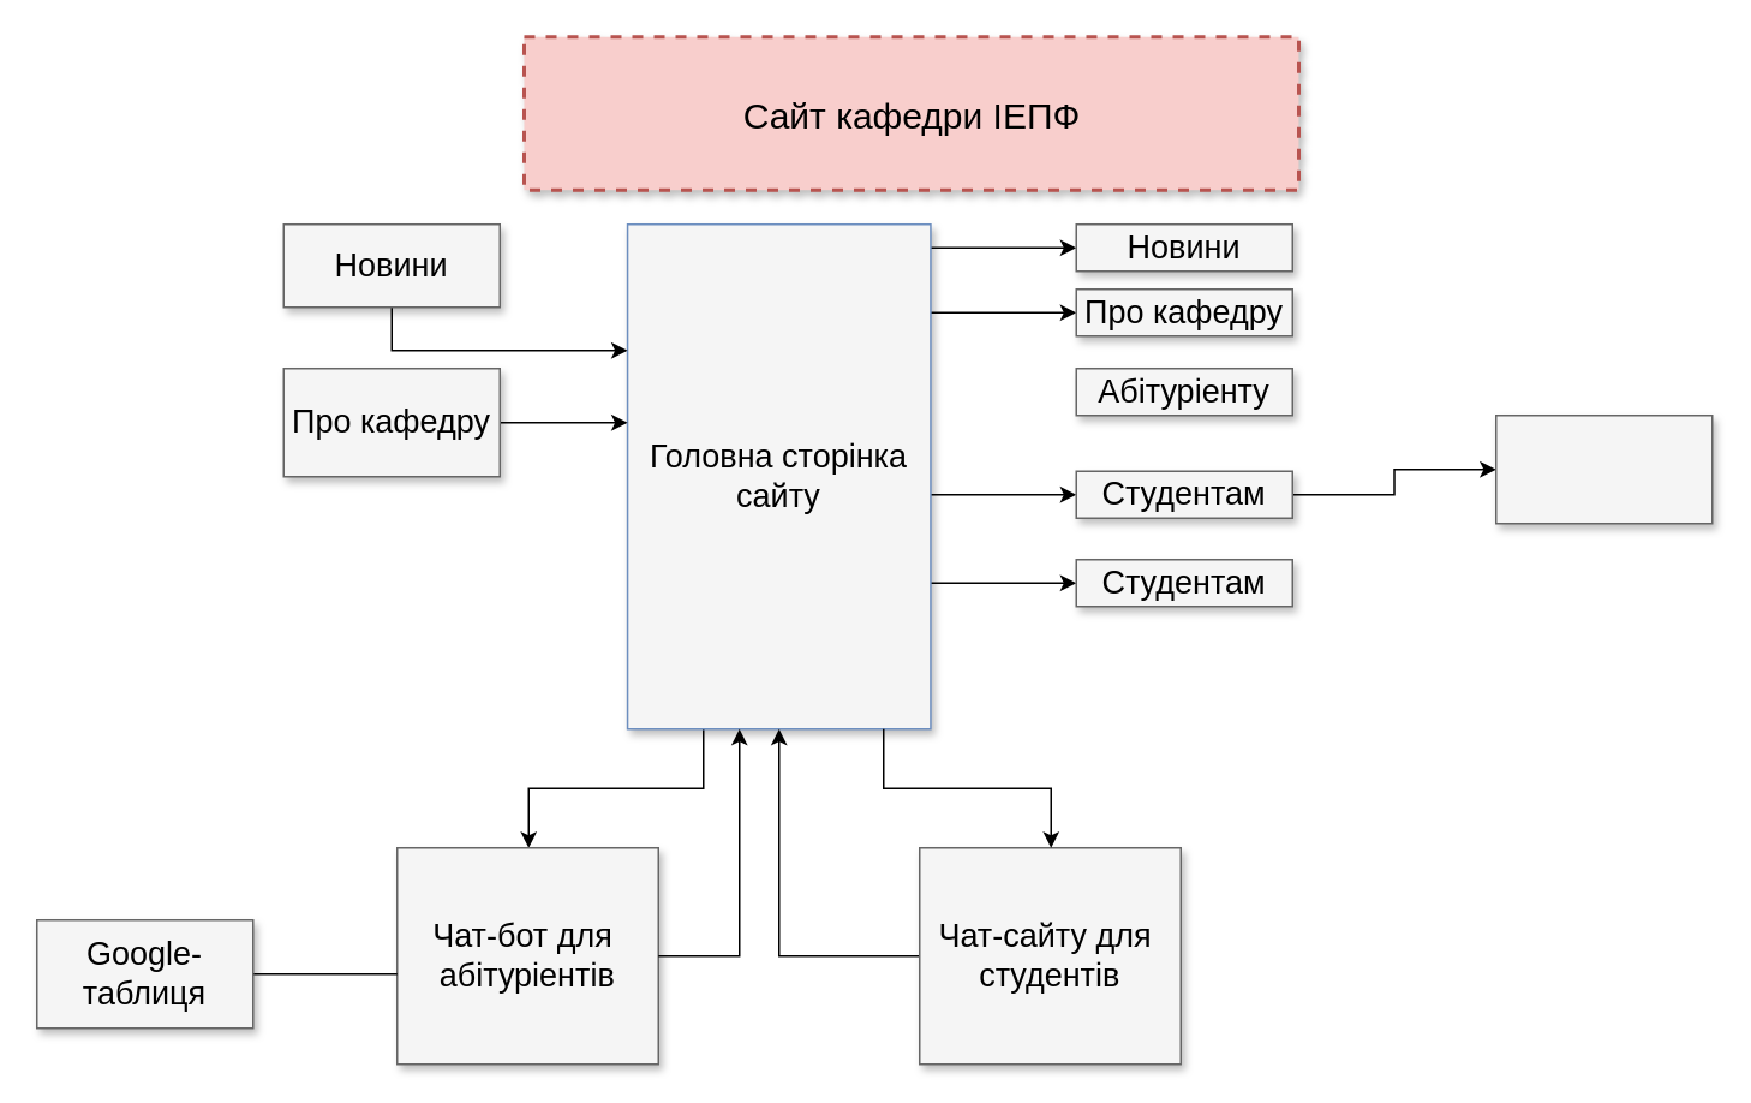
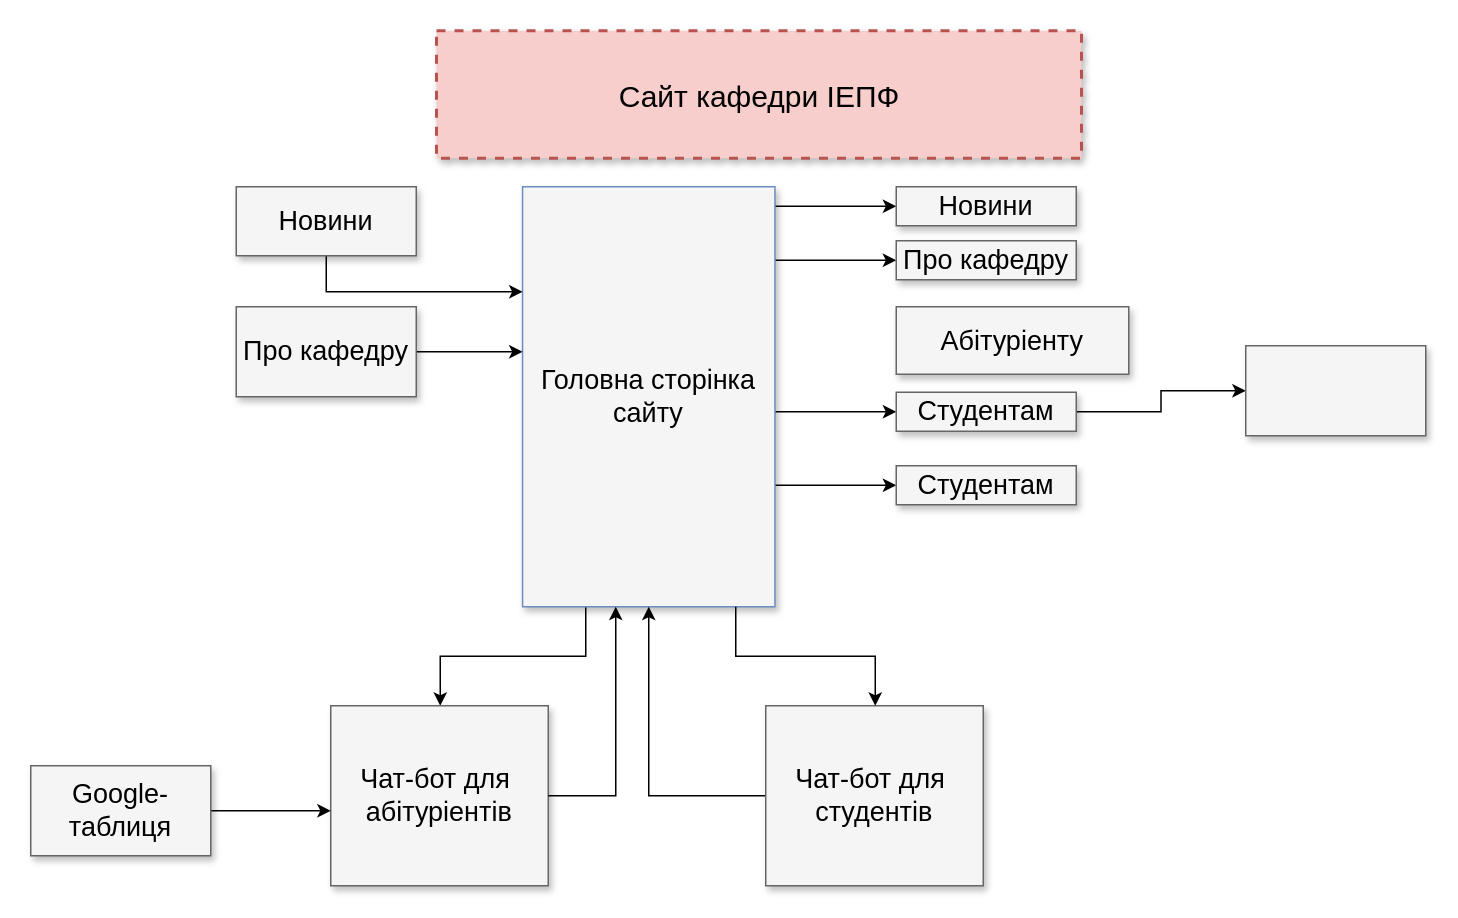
- <mxCell id="11" value="Абітуріенту" style="whiteSpace=wrap;html=1;shadow=1;fontSize=18;fillColor=#f5f5f5;strokeColor=#666666;" parent="1" vertex="1"><mxGeometry x="597" y="204" width="120" height="26" as="geometry" /></mxCell>
+ <mxCell id="11" value="Абітуріенту" style="whiteSpace=wrap;html=1;shadow=1;fontSize=18;fillColor=#f5f5f5;strokeColor=#666666;" parent="1" vertex="1"><mxGeometry x="597" y="204" width="155" height="45" as="geometry" /></mxCell>
- <mxCell id="25" value="Чат-сайту для&amp;nbsp;&lt;br&gt;студентів" style="whiteSpace=wrap;html=1;shadow=1;fontSize=18;fillColor=#f5f5f5;strokeColor=#666666;" vertex="1" parent="1"><mxGeometry x="510" y="470" width="145" height="120" as="geometry" /></mxCell>
+ <mxCell id="25" value="Чат-бот для&amp;nbsp;&lt;br&gt;студентів" style="whiteSpace=wrap;html=1;shadow=1;fontSize=18;fillColor=#f5f5f5;strokeColor=#666666;" vertex="1" parent="1"><mxGeometry x="510" y="470" width="145" height="120" as="geometry" /></mxCell>
- <mxCell id="19" style="edgeStyle=elbowEdgeStyle;rounded=0;html=1;startArrow=none;startFill=0;jettySize=auto;orthogonalLoop=1;fontSize=18;elbow=vertical;endArrow=none;" parent="1" source="20" target="18" edge="1"><mxGeometry relative="1" as="geometry" /></mxCell>
+ <mxCell id="19" style="edgeStyle=elbowEdgeStyle;rounded=0;html=1;startArrow=none;startFill=0;jettySize=auto;orthogonalLoop=1;fontSize=18;elbow=vertical;" parent="1" source="20" target="18" edge="1"><mxGeometry relative="1" as="geometry" /></mxCell>
